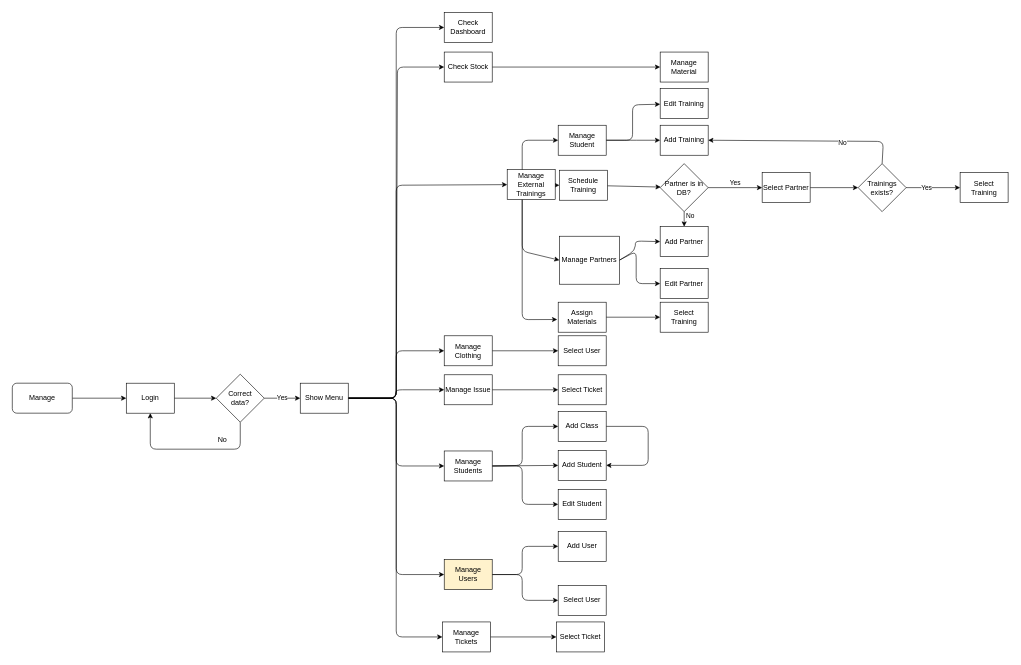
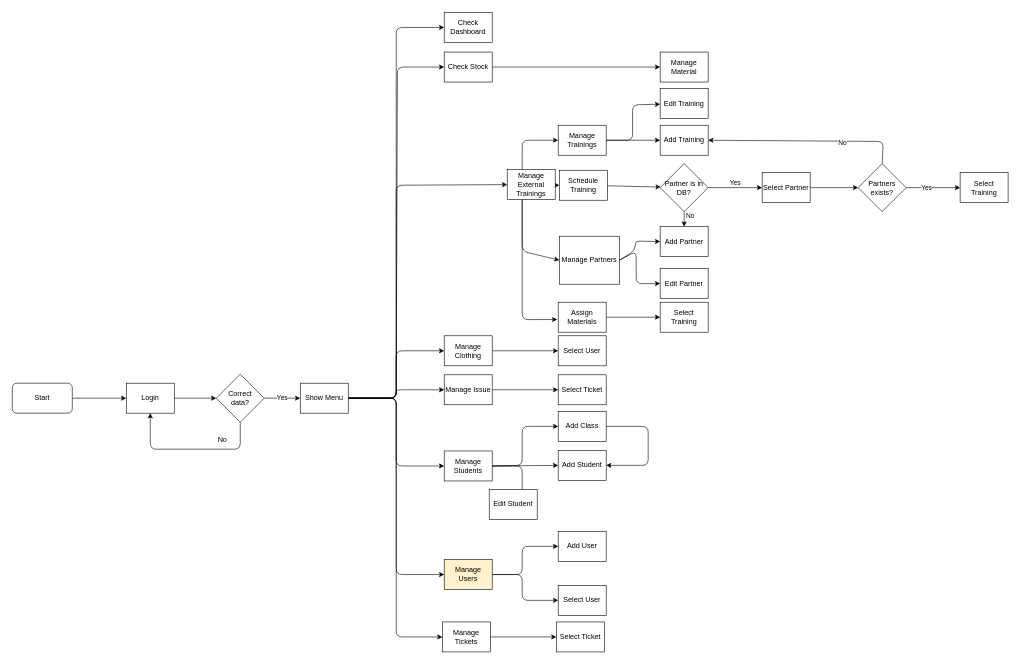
- <mxCell id="45" value="Manage Student" style="rounded=0;whiteSpace=wrap;html=1;" parent="1" vertex="1"><mxGeometry x="930" y="208" width="80" height="50" as="geometry" /></mxCell>
+ <mxCell id="45" value="Manage Trainings" style="rounded=0;whiteSpace=wrap;html=1;" parent="1" vertex="1"><mxGeometry x="930" y="208" width="80" height="50" as="geometry" /></mxCell>
- <mxCell id="76" value="Trainings exists?" style="rhombus;whiteSpace=wrap;html=1;rounded=0;" parent="1" vertex="1"><mxGeometry x="1430" y="272" width="80" height="80" as="geometry" /></mxCell>
+ <mxCell id="76" value="Partners exists?" style="rhombus;whiteSpace=wrap;html=1;rounded=0;" parent="1" vertex="1"><mxGeometry x="1430" y="272" width="80" height="80" as="geometry" /></mxCell>
- <mxCell id="3" value="Manage" style="rounded=1;whiteSpace=wrap;html=1;" parent="1" vertex="1"><mxGeometry y="638" width="100" height="50" as="geometry" x="20" /></mxCell>
+ <mxCell id="3" value="Start" style="rounded=1;whiteSpace=wrap;html=1;" parent="1" vertex="1"><mxGeometry y="638" width="100" height="50" as="geometry" x="20" /></mxCell>
- <mxCell id="62" value="Edit Student" style="rounded=0;whiteSpace=wrap;html=1;" parent="1" vertex="1"><mxGeometry x="930" y="815" width="80" height="50" as="geometry" /></mxCell>
+ <mxCell id="62" value="Edit Student" style="rounded=0;whiteSpace=wrap;html=1;" parent="1" vertex="1"><mxGeometry x="815" y="815" width="80" height="50" as="geometry" /></mxCell>
